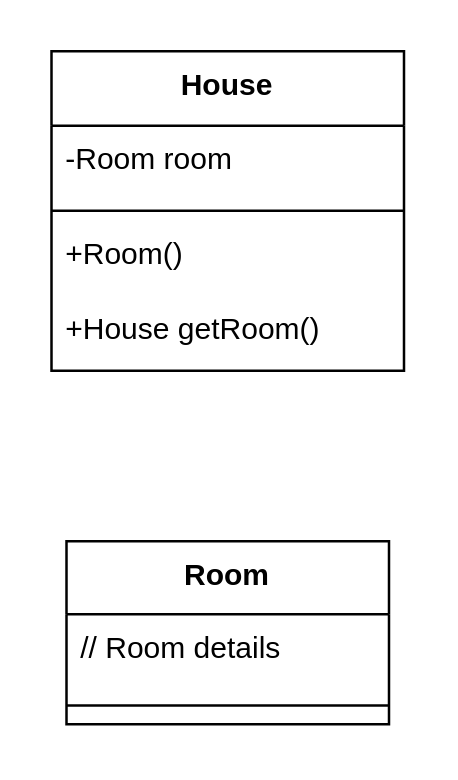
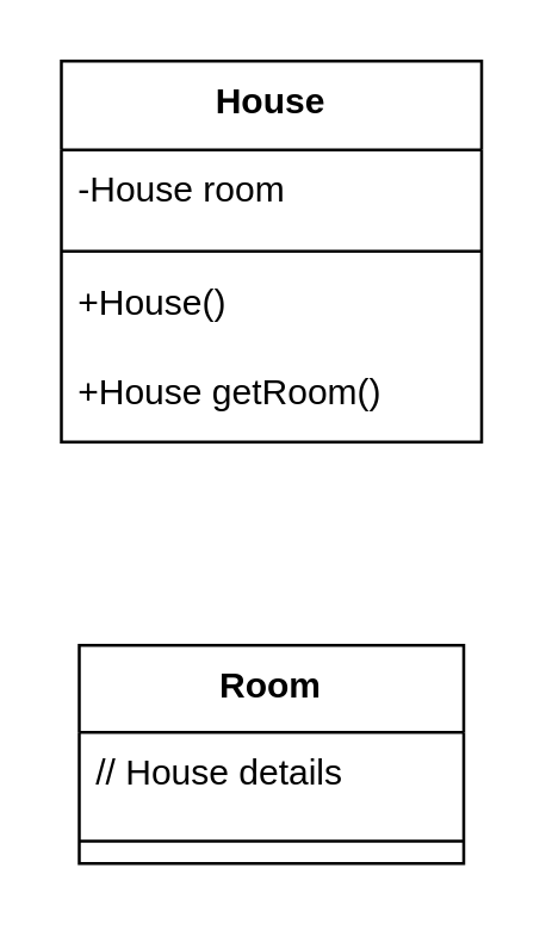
- <mxCell id="3" value="-Room room" style="text;strokeColor=none;fillColor=none;align=left;verticalAlign=top;spacingLeft=4;spacingRight=4;overflow=hidden;rotatable=0;points=[[0,0.5],[1,0.5]];portConstraint=eastwest;" vertex="1" parent="2"><mxGeometry y="29.75" width="141" height="30" as="geometry" /></mxCell>
+ <mxCell id="3" value="-House room" style="text;strokeColor=none;fillColor=none;align=left;verticalAlign=top;spacingLeft=4;spacingRight=4;overflow=hidden;rotatable=0;points=[[0,0.5],[1,0.5]];portConstraint=eastwest;" vertex="1" parent="2"><mxGeometry y="29.75" width="141" height="30" as="geometry" /></mxCell>
- <mxCell id="5" value="+Room()" style="text;strokeColor=none;fillColor=none;align=left;verticalAlign=top;spacingLeft=4;spacingRight=4;overflow=hidden;rotatable=0;points=[[0,0.5],[1,0.5]];portConstraint=eastwest;" vertex="1" parent="2"><mxGeometry y="67.75" width="141" height="30" as="geometry" /></mxCell>
+ <mxCell id="5" value="+House()" style="text;strokeColor=none;fillColor=none;align=left;verticalAlign=top;spacingLeft=4;spacingRight=4;overflow=hidden;rotatable=0;points=[[0,0.5],[1,0.5]];portConstraint=eastwest;" vertex="1" parent="2"><mxGeometry y="67.75" width="141" height="30" as="geometry" /></mxCell>
- <mxCell id="8" value="// Room details" style="text;strokeColor=none;fillColor=none;align=left;verticalAlign=top;spacingLeft=4;spacingRight=4;overflow=hidden;rotatable=0;points=[[0,0.5],[1,0.5]];portConstraint=eastwest;" vertex="1" parent="7"><mxGeometry y="29.2" width="129" height="29" as="geometry" /></mxCell>
+ <mxCell id="8" value="// House details" style="text;strokeColor=none;fillColor=none;align=left;verticalAlign=top;spacingLeft=4;spacingRight=4;overflow=hidden;rotatable=0;points=[[0,0.5],[1,0.5]];portConstraint=eastwest;" vertex="1" parent="7"><mxGeometry y="29.2" width="129" height="29" as="geometry" /></mxCell>
